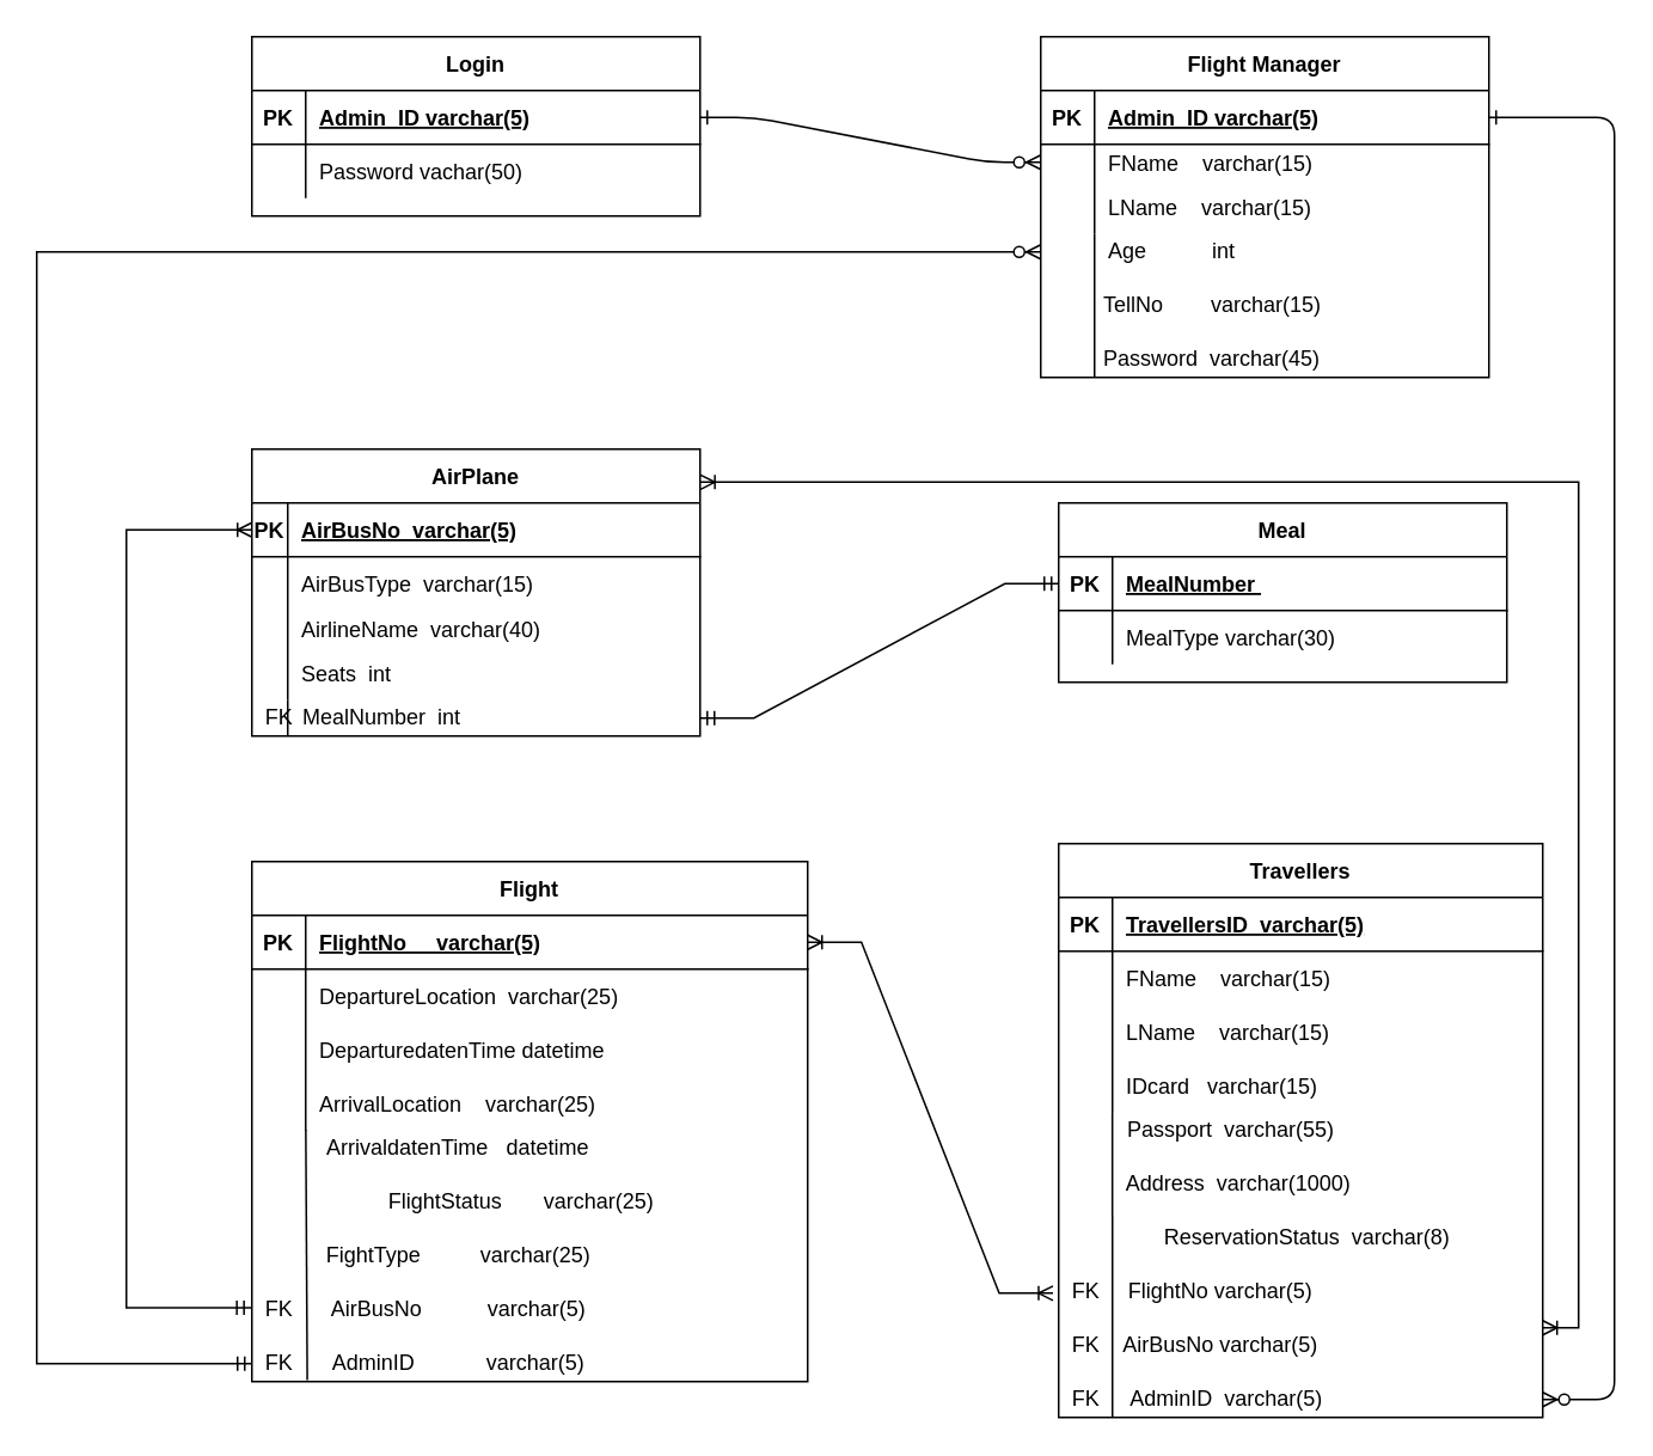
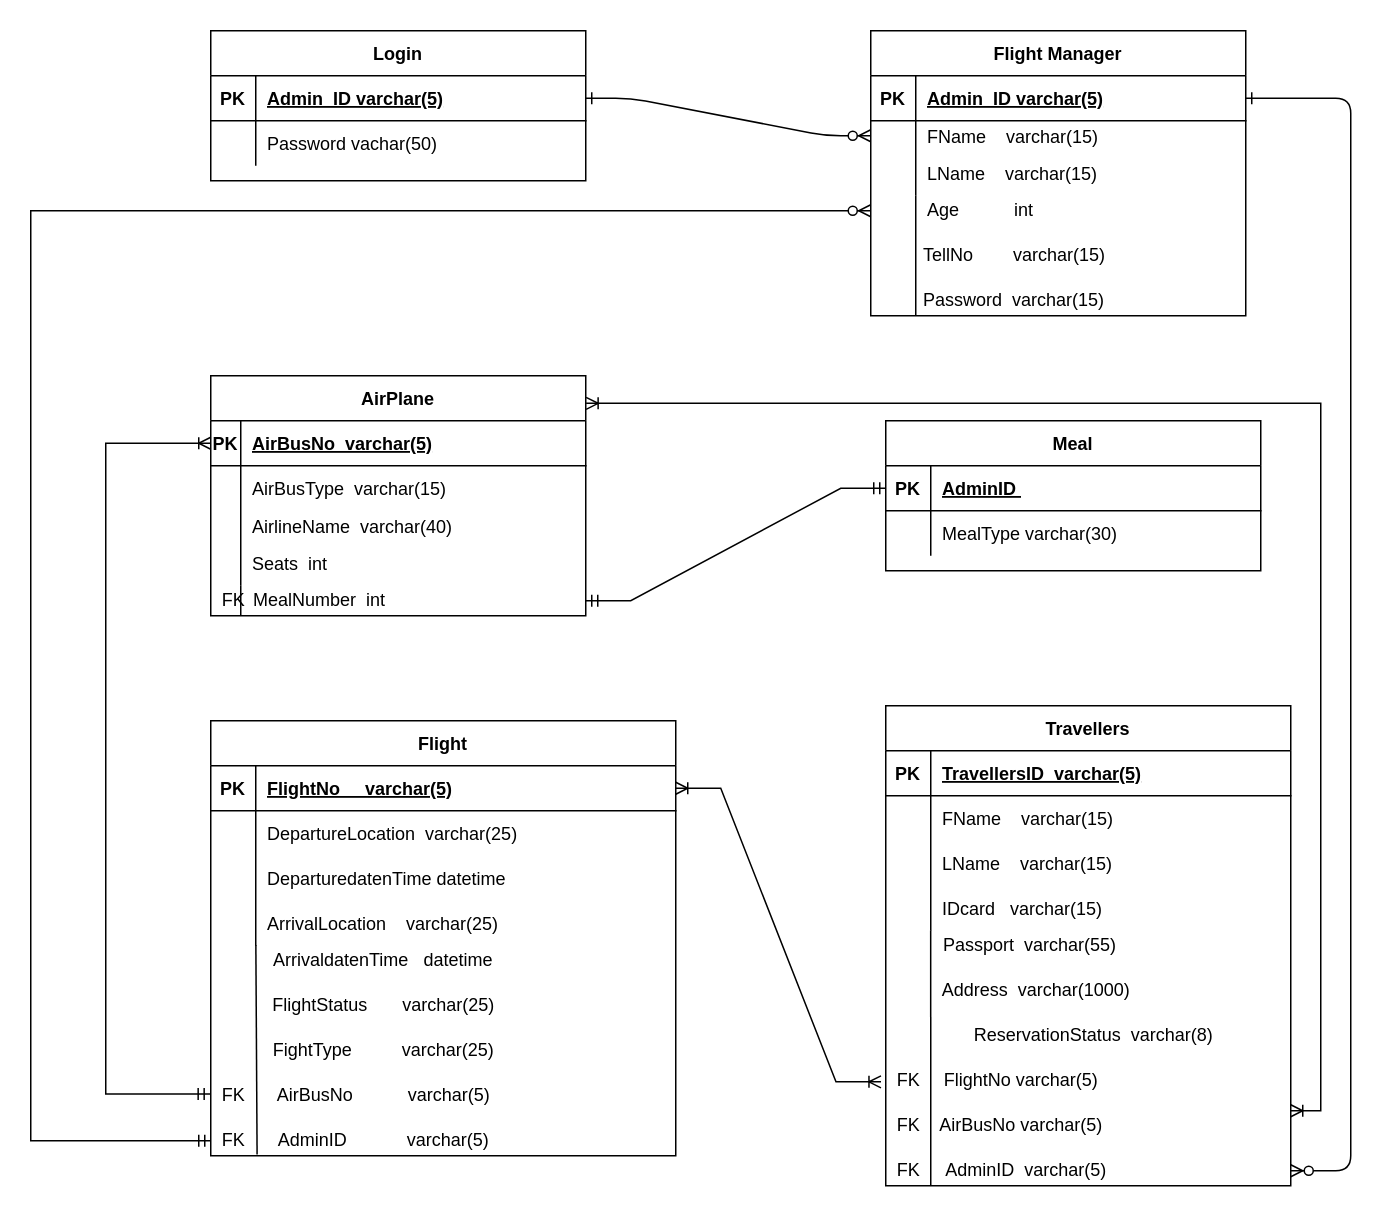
- <mxCell id="28" value="&lt;div&gt;&lt;span style=&quot;font-family: &amp;#34;helvetica&amp;#34;&quot;&gt;&amp;nbsp;Password&amp;nbsp; varchar(45)&lt;/span&gt;&lt;/div&gt;" style="text;html=1;strokeColor=none;fillColor=none;align=left;verticalAlign=middle;whiteSpace=wrap;rounded=0;" parent="1" vertex="1"><mxGeometry x="610" y="190" width="190" height="20" as="geometry" /></mxCell>
+ <mxCell id="28" value="&lt;div&gt;&lt;span style=&quot;font-family: &amp;#34;helvetica&amp;#34;&quot;&gt;&amp;nbsp;Password&amp;nbsp; varchar(15)&lt;/span&gt;&lt;/div&gt;" style="text;html=1;strokeColor=none;fillColor=none;align=left;verticalAlign=middle;whiteSpace=wrap;rounded=0;" parent="1" vertex="1"><mxGeometry x="610" y="190" width="190" height="20" as="geometry" /></mxCell>
- <mxCell id="17" value="MealNumber " style="shape=partialRectangle;overflow=hidden;connectable=0;fillColor=none;top=0;left=0;bottom=0;right=0;align=left;spacingLeft=6;fontStyle=5;" parent="15" vertex="1"><mxGeometry x="30" width="220" height="30" as="geometry"><mxRectangle width="220" height="30" as="alternateBounds" /></mxGeometry></mxCell>
+ <mxCell id="17" value="AdminID " style="shape=partialRectangle;overflow=hidden;connectable=0;fillColor=none;top=0;left=0;bottom=0;right=0;align=left;spacingLeft=6;fontStyle=5;" parent="15" vertex="1"><mxGeometry x="30" width="220" height="30" as="geometry"><mxRectangle width="220" height="30" as="alternateBounds" /></mxGeometry></mxCell>
- <mxCell id="62" value="FlightStatus&amp;nbsp; &amp;nbsp; &amp;nbsp; &amp;nbsp;varchar(25)" style="text;html=1;align=center;verticalAlign=middle;resizable=0;points=[];autosize=1;strokeColor=none;fillColor=none;" parent="1" vertex="1"><mxGeometry x="210" y="660" width="160" height="20" as="geometry" /></mxCell>
+ <mxCell id="62" value="FlightStatus&amp;nbsp; &amp;nbsp; &amp;nbsp; &amp;nbsp;varchar(25)" style="text;html=1;align=center;verticalAlign=middle;resizable=0;points=[];autosize=1;strokeColor=none;fillColor=none;" parent="1" vertex="1"><mxGeometry x="175" y="660" width="160" height="20" as="geometry" /></mxCell>
